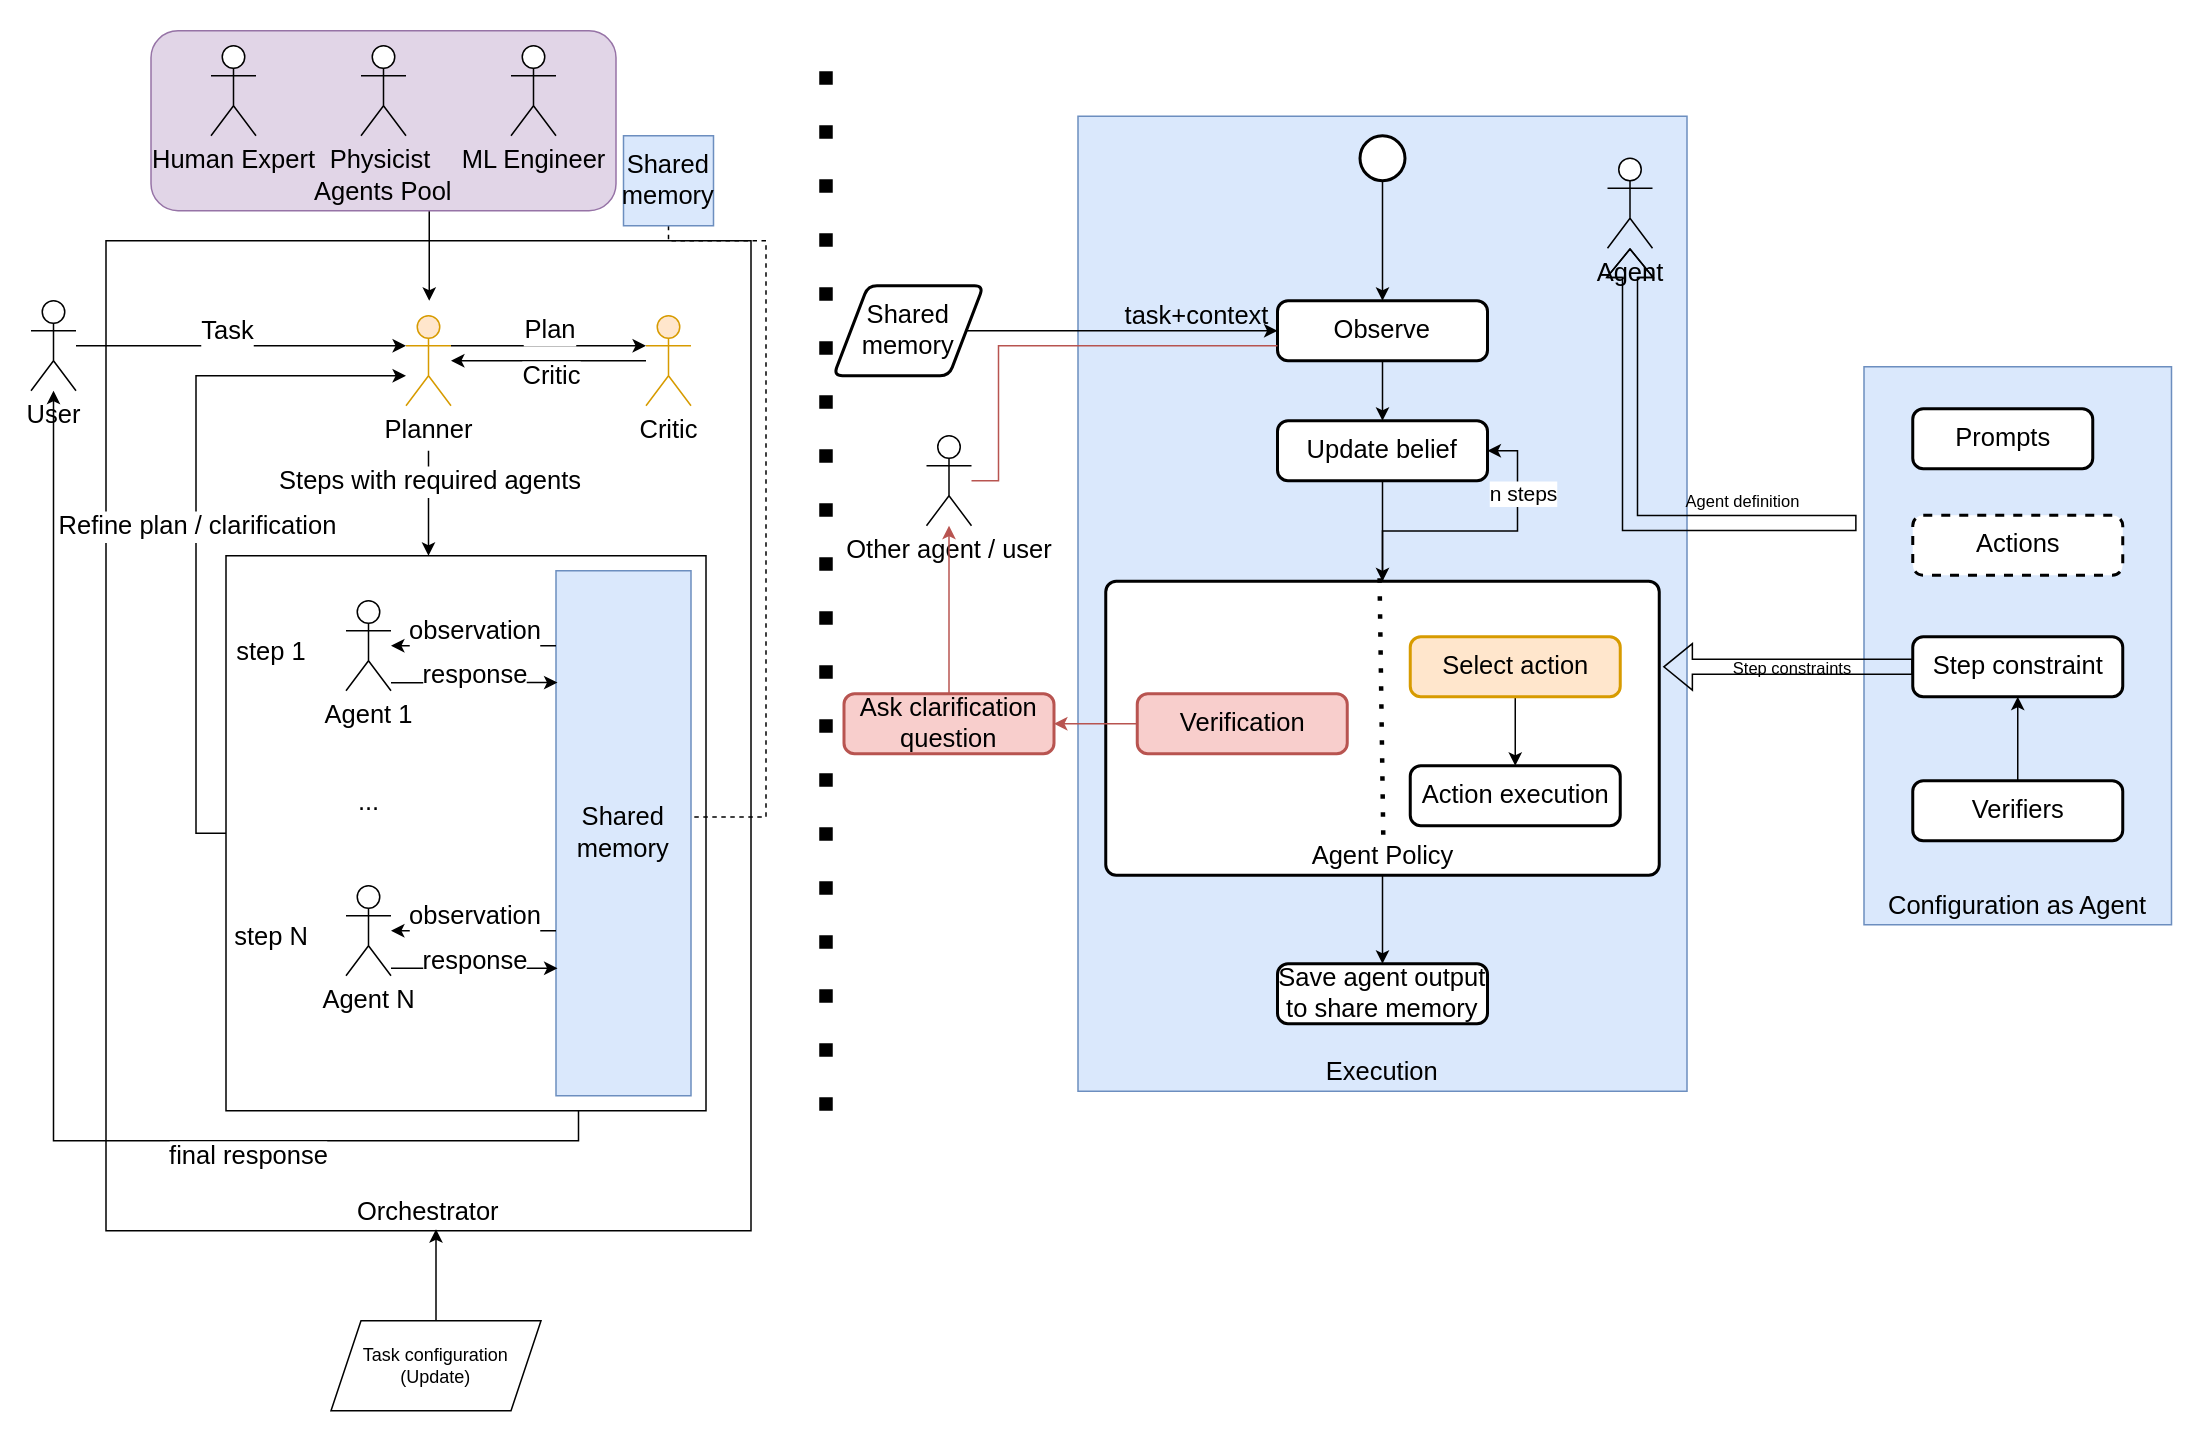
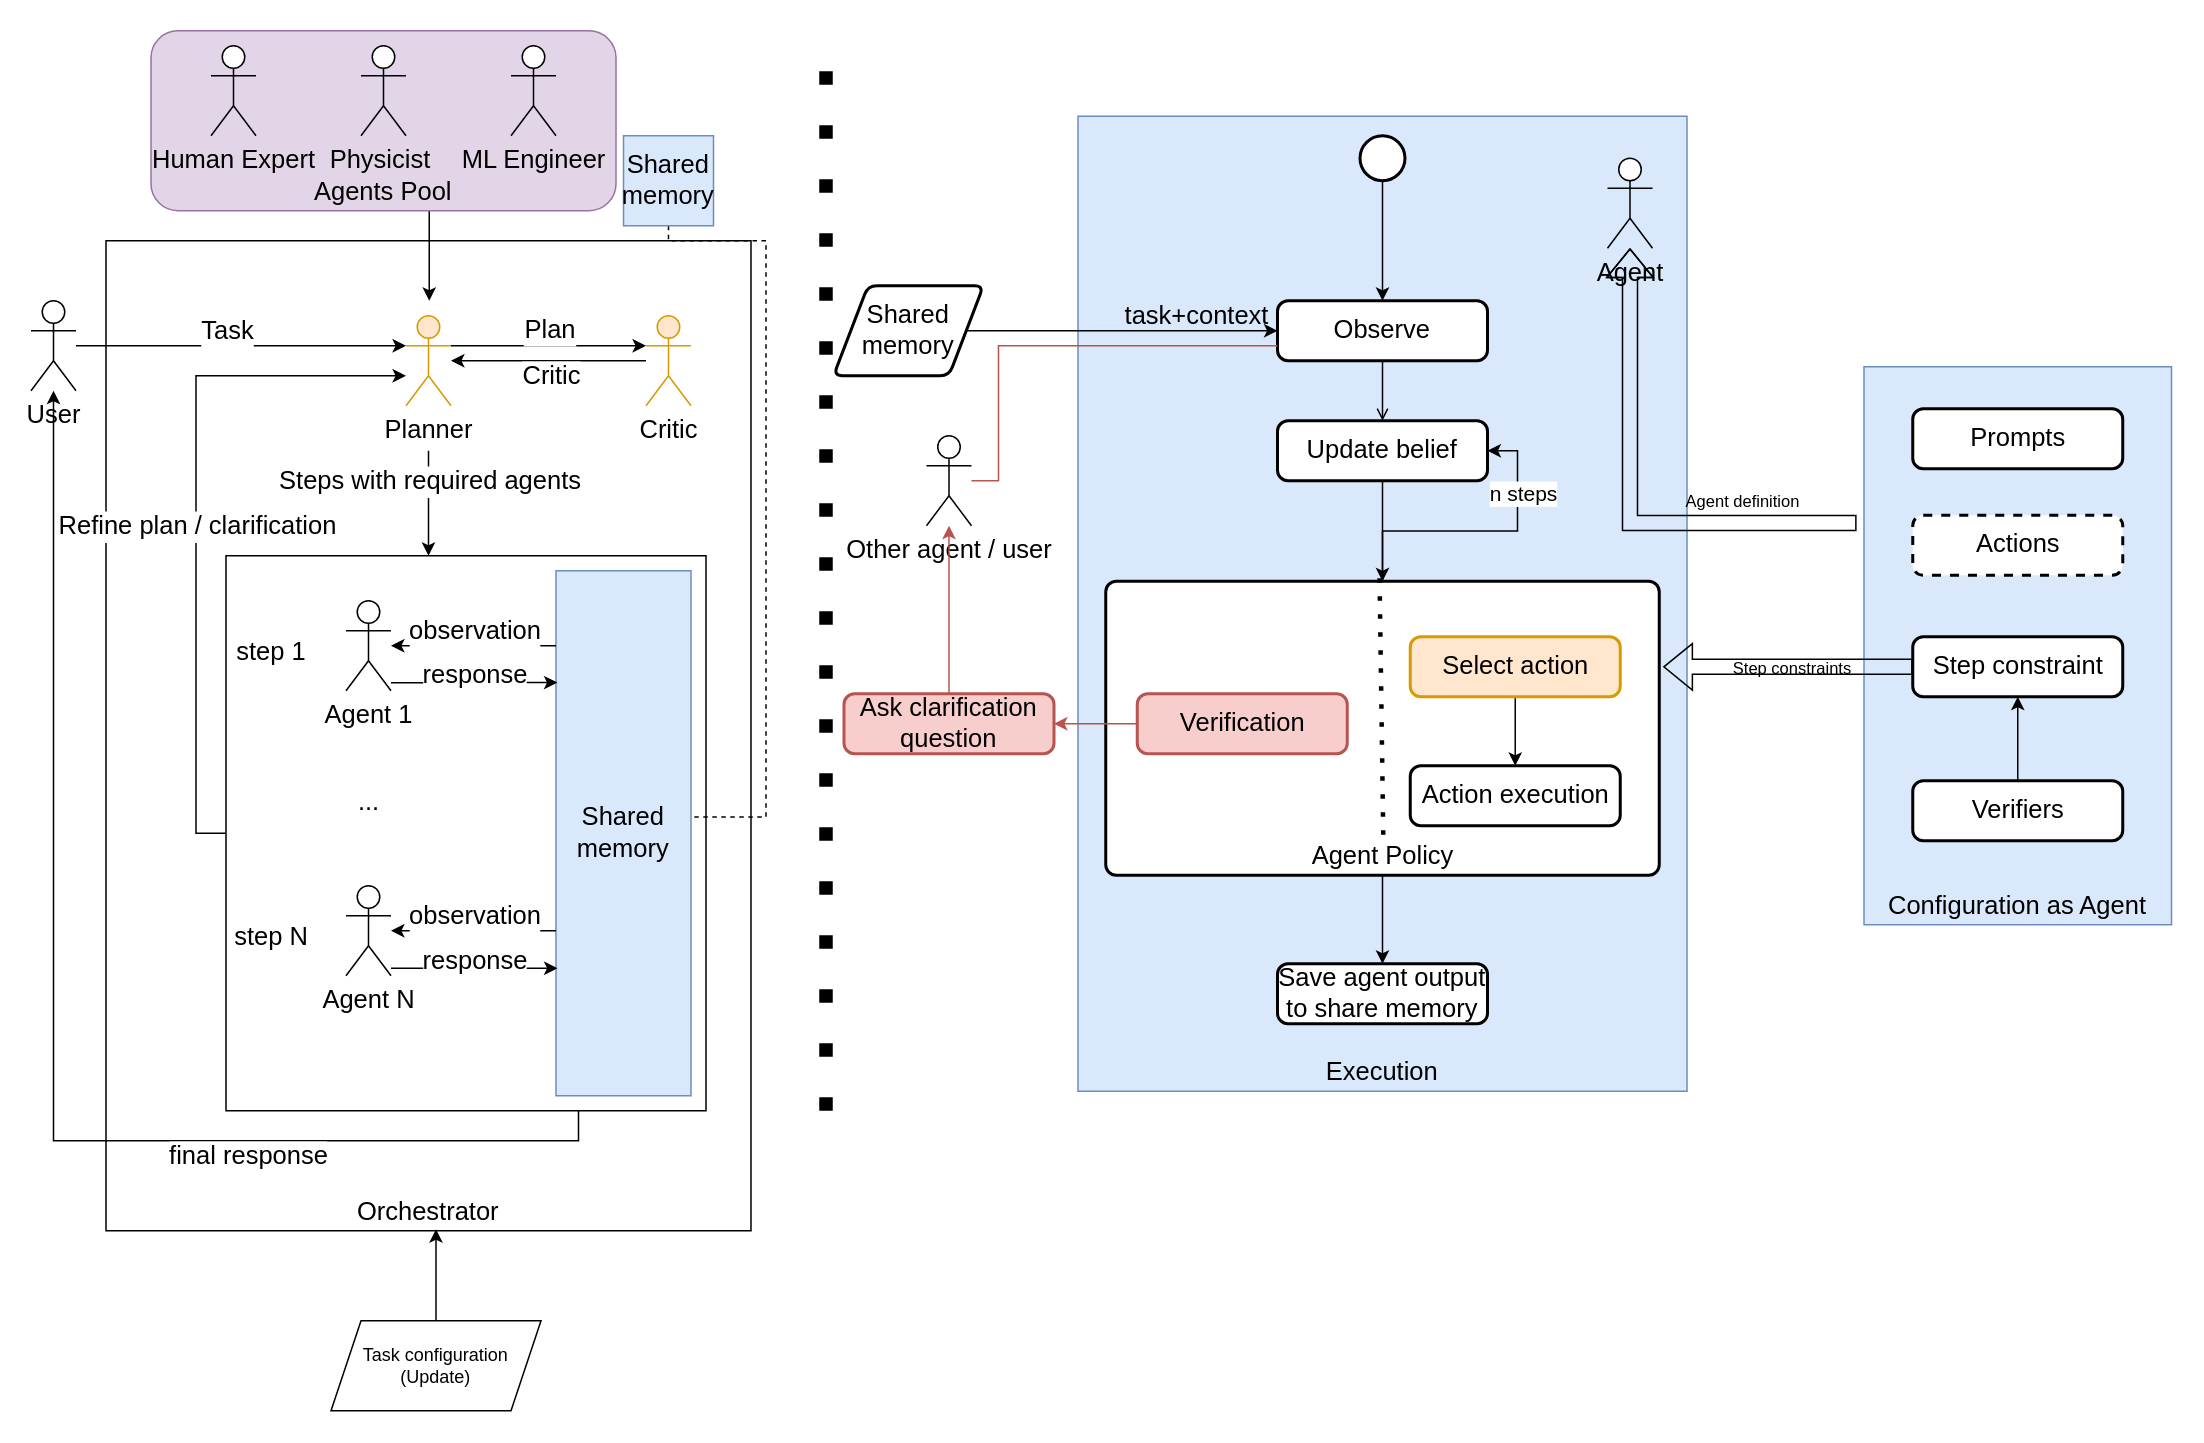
- <mxCell id="61" style="edgeStyle=orthogonalEdgeStyle;rounded=0;orthogonalLoop=1;jettySize=auto;html=1;fontSize=17;" parent="1" source="49" target="60" edge="1"><mxGeometry relative="1" as="geometry" /></mxCell>
+ <mxCell id="61" style="edgeStyle=orthogonalEdgeStyle;rounded=0;orthogonalLoop=1;jettySize=auto;html=1;fontSize=17;endArrow=open;" parent="1" source="49" target="60" edge="1"><mxGeometry relative="1" as="geometry" /></mxCell>
- <mxCell id="9" value="Prompts" style="rounded=1;whiteSpace=wrap;html=1;absoluteArcSize=1;arcSize=14;strokeWidth=2;fontSize=17;" parent="1" vertex="1"><mxGeometry x="1274.5" y="272" width="120" height="40" as="geometry" /></mxCell>
+ <mxCell id="9" value="Prompts" style="rounded=1;whiteSpace=wrap;html=1;absoluteArcSize=1;arcSize=14;strokeWidth=2;fontSize=17;" parent="1" vertex="1"><mxGeometry x="1274.5" y="272" width="140" height="40" as="geometry" /></mxCell>
